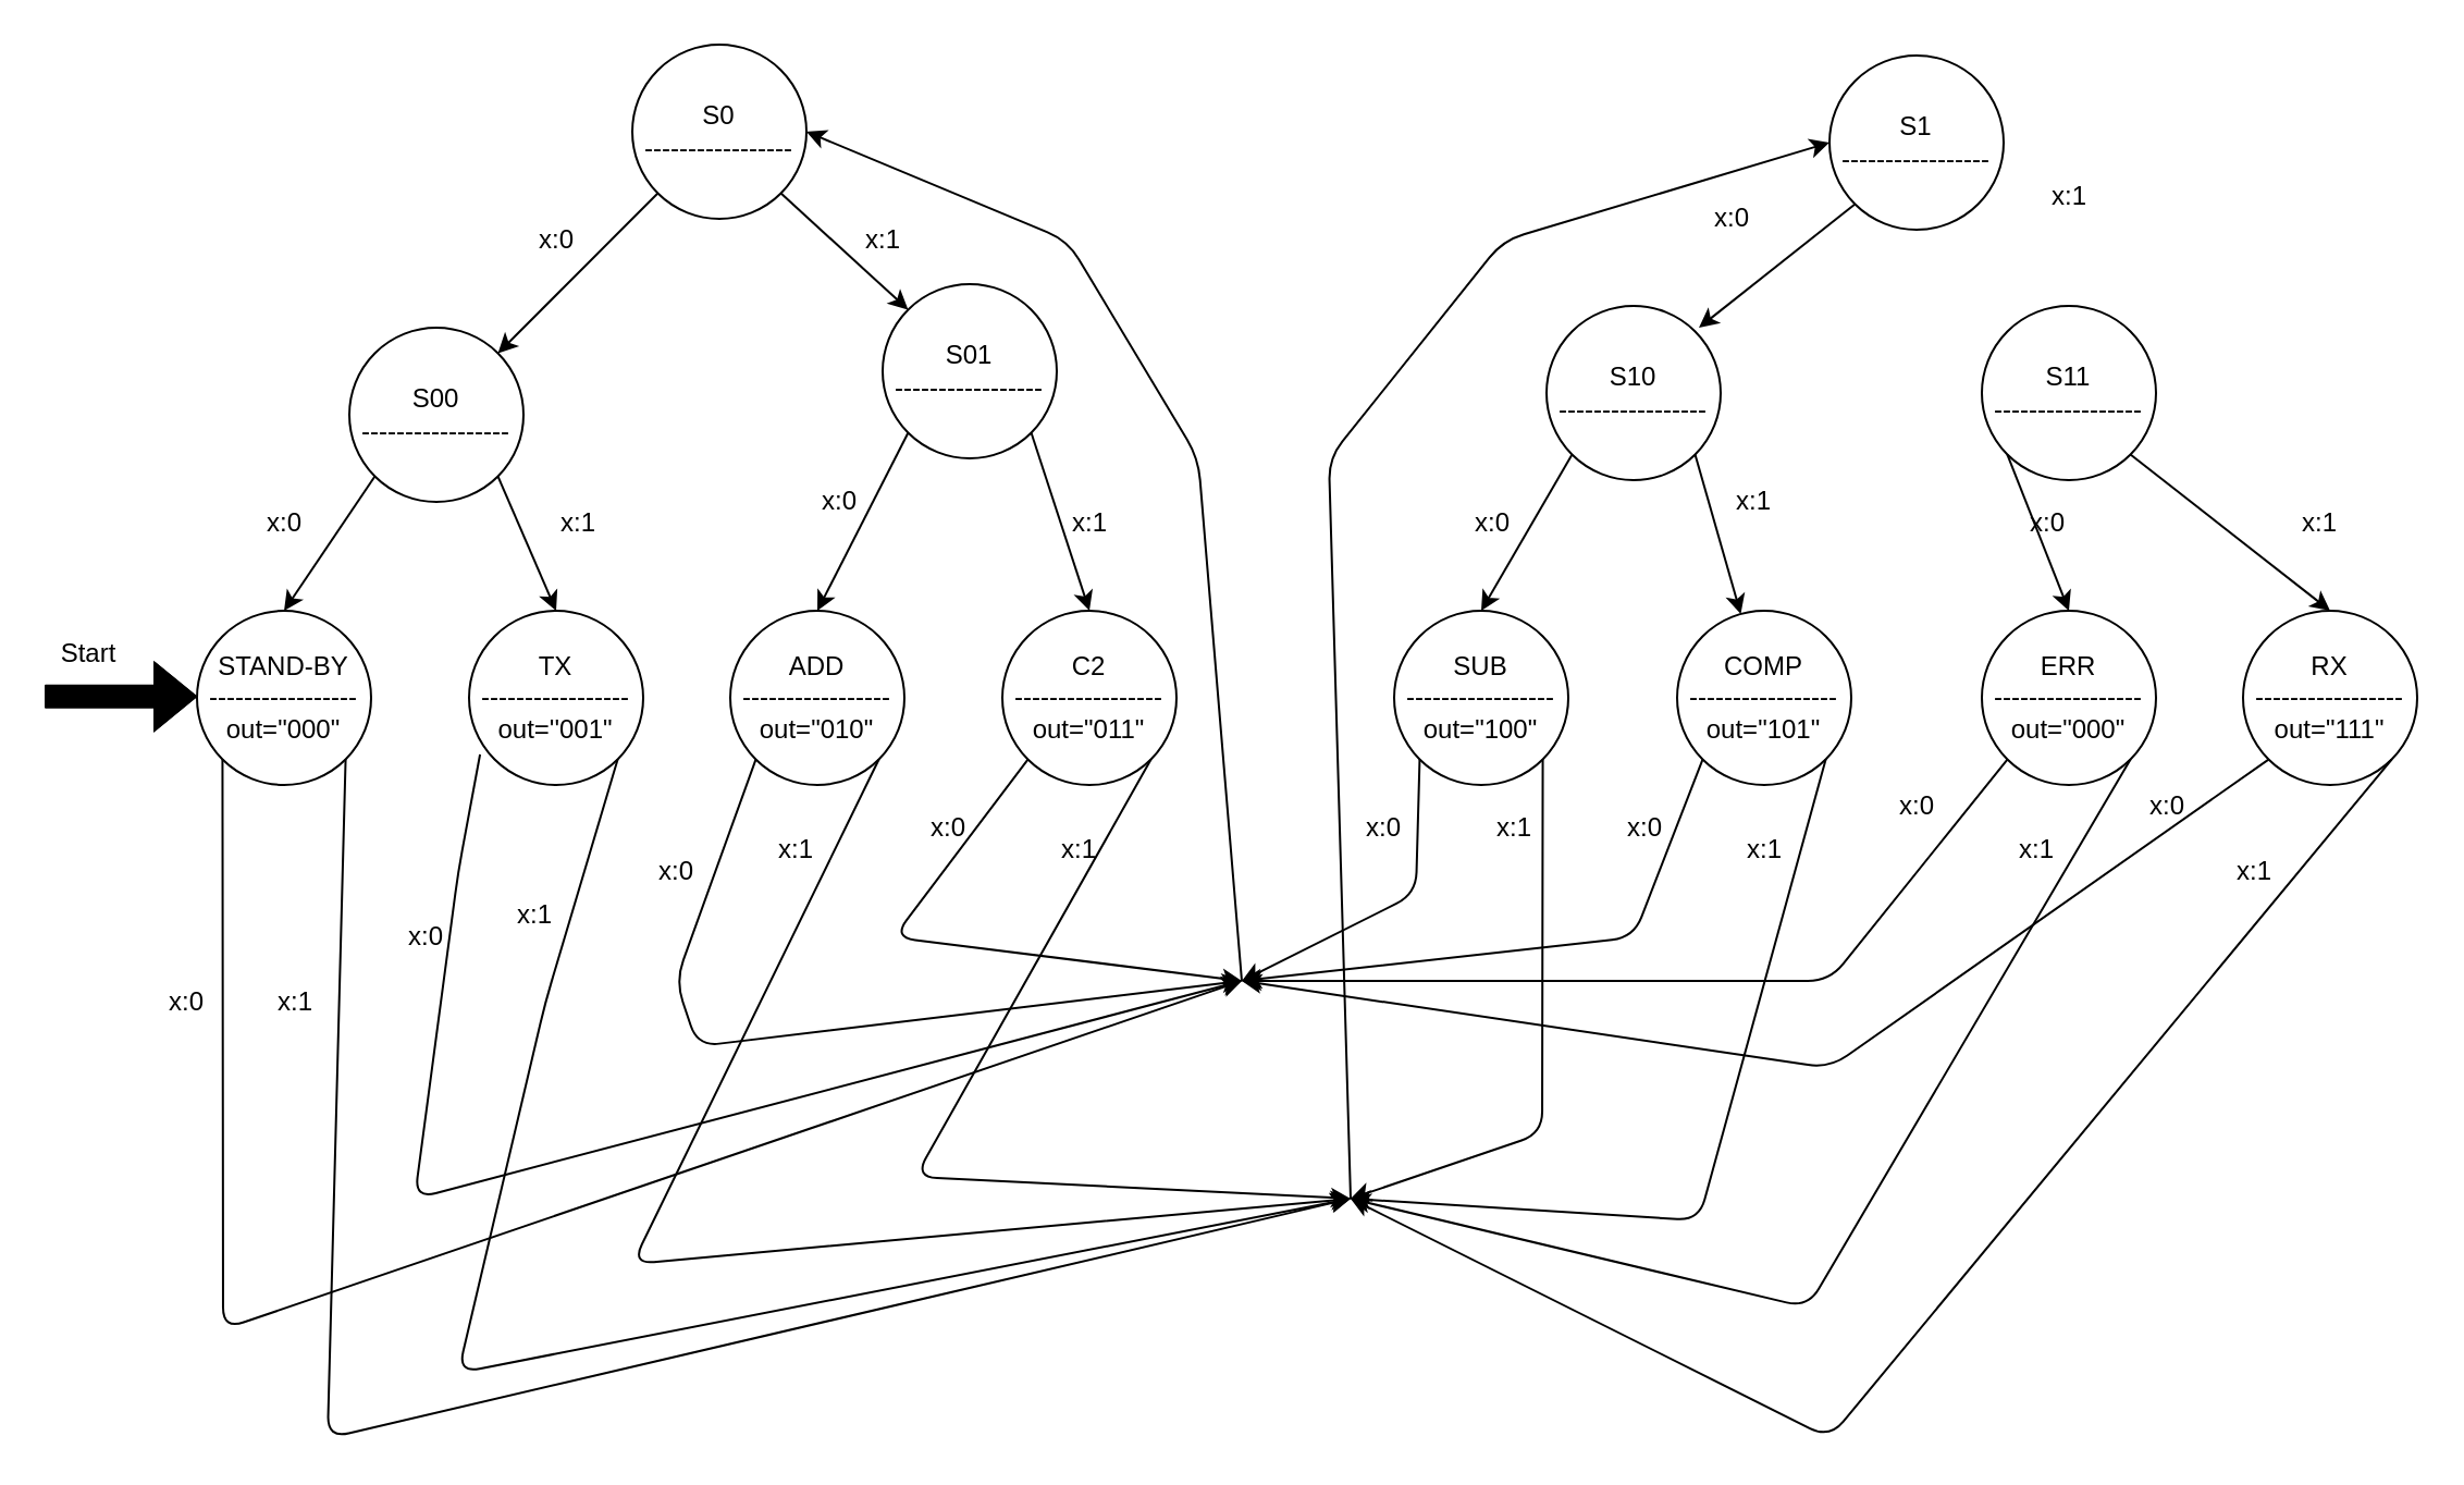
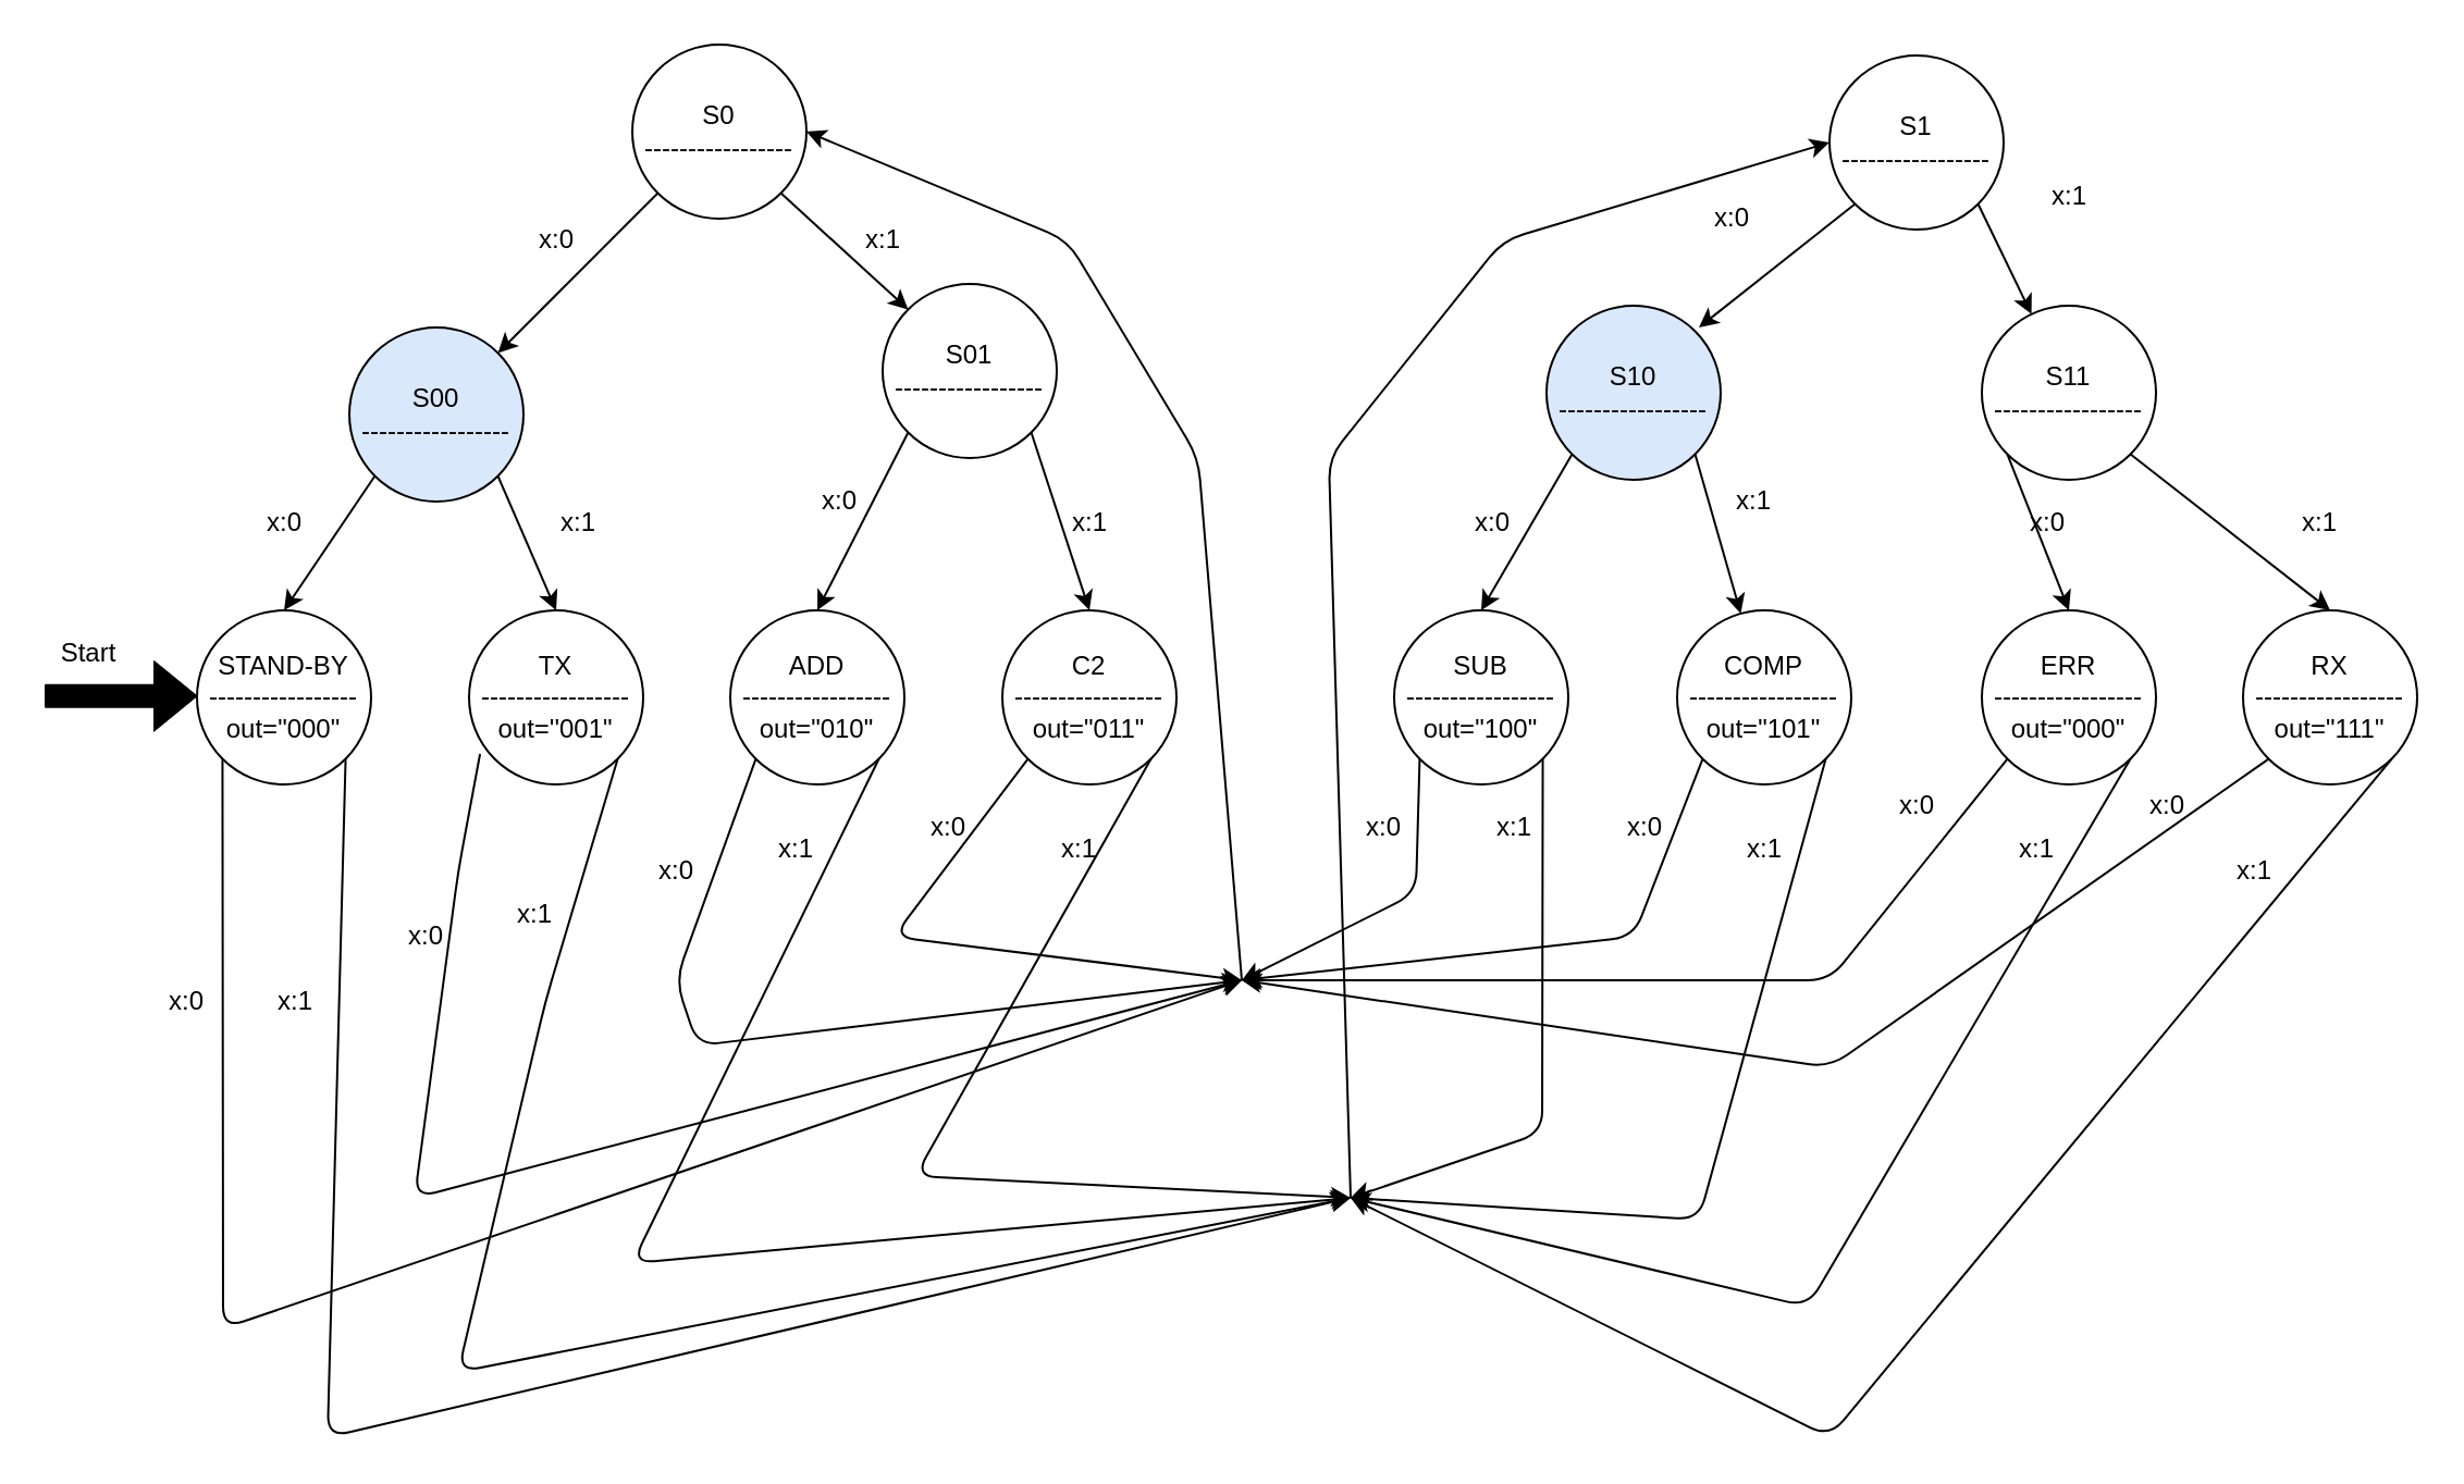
+ <mxCell id="21" value="" style="endArrow=classic;html=1;exitX=1;exitY=1;exitDx=0;exitDy=0;" parent="1" source="9" target="11" edge="1"><mxGeometry width="50" height="50" relative="1" as="geometry"><mxPoint x="940" y="110" as="sourcePoint" /><mxPoint x="990" y="60" as="targetPoint" /></mxGeometry></mxCell>
- <mxCell id="10" value="S10&lt;br&gt;-----------------" style="ellipse;whiteSpace=wrap;html=1;aspect=fixed;" parent="1" vertex="1"><mxGeometry x="710" y="140" width="80" height="80" as="geometry" /></mxCell>
+ <mxCell id="10" value="S10&lt;br&gt;-----------------" style="ellipse;whiteSpace=wrap;html=1;aspect=fixed;fillColor=#dae8fc;" parent="1" vertex="1"><mxGeometry x="710" y="140" width="80" height="80" as="geometry" /></mxCell>
- <mxCell id="3" value="S00&lt;br&gt;-----------------" style="ellipse;whiteSpace=wrap;html=1;aspect=fixed;" parent="1" vertex="1"><mxGeometry x="160" y="150" width="80" height="80" as="geometry" /></mxCell>
+ <mxCell id="3" value="S00&lt;br&gt;-----------------" style="ellipse;whiteSpace=wrap;html=1;aspect=fixed;fillColor=#dae8fc;" parent="1" vertex="1"><mxGeometry x="160" y="150" width="80" height="80" as="geometry" /></mxCell>
